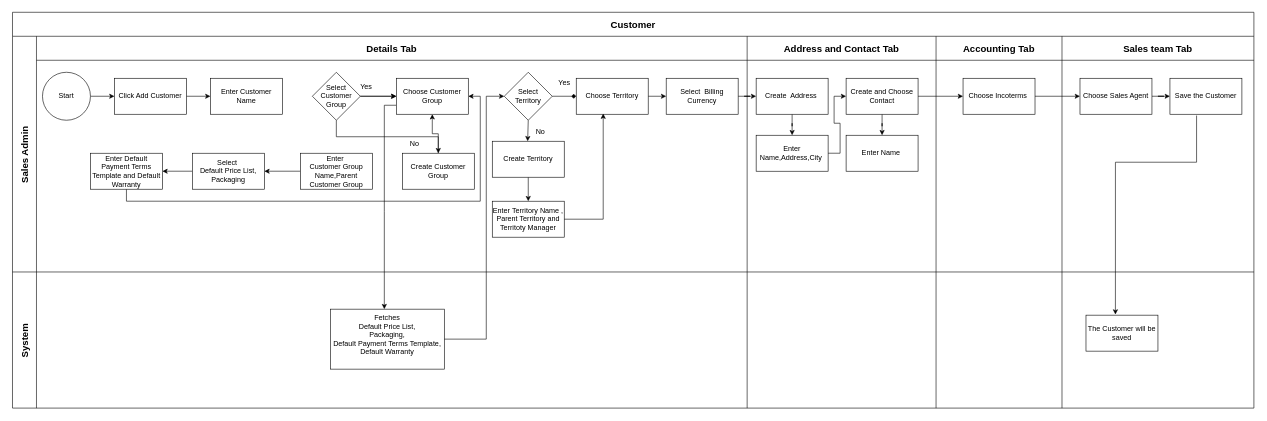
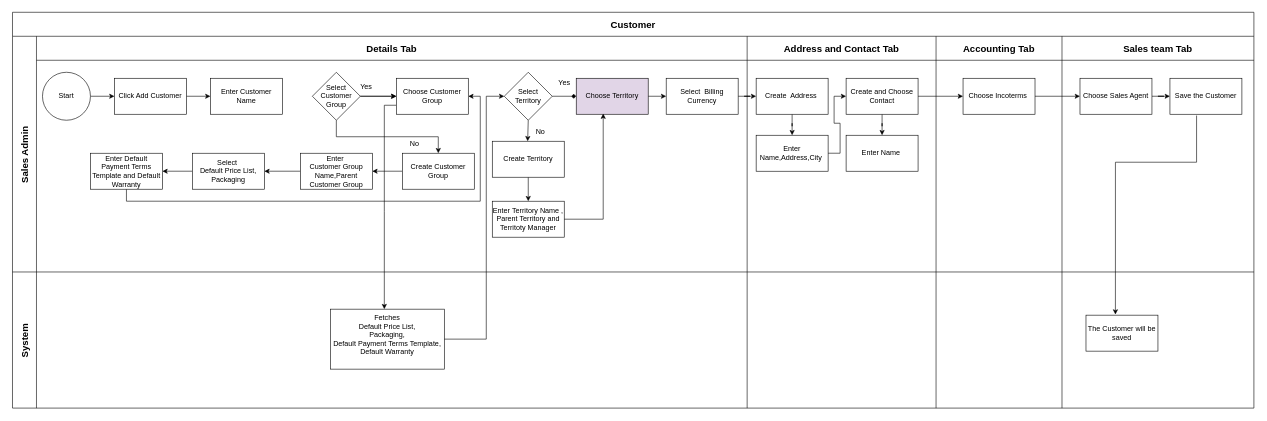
- <mxCell id="44" value="Choose Territory" style="whiteSpace=wrap;html=1;" vertex="1" parent="1"><mxGeometry x="960" y="130" width="120" height="60" as="geometry" /></mxCell>
+ <mxCell id="44" value="Choose Territory" style="whiteSpace=wrap;html=1;fillColor=#e1d5e7;" vertex="1" parent="1"><mxGeometry x="960" y="130" width="120" height="60" as="geometry" /></mxCell>
- <mxCell id="28" value="" style="edgeStyle=orthogonalEdgeStyle;rounded=0;orthogonalLoop=1;jettySize=auto;html=1;" edge="1" parent="1" source="29" target="42"><mxGeometry relative="1" as="geometry" /></mxCell>
+ <mxCell id="28" value="" style="edgeStyle=orthogonalEdgeStyle;rounded=0;orthogonalLoop=1;jettySize=auto;html=1;" edge="1" parent="1" source="29" target="31"><mxGeometry relative="1" as="geometry" /></mxCell>
